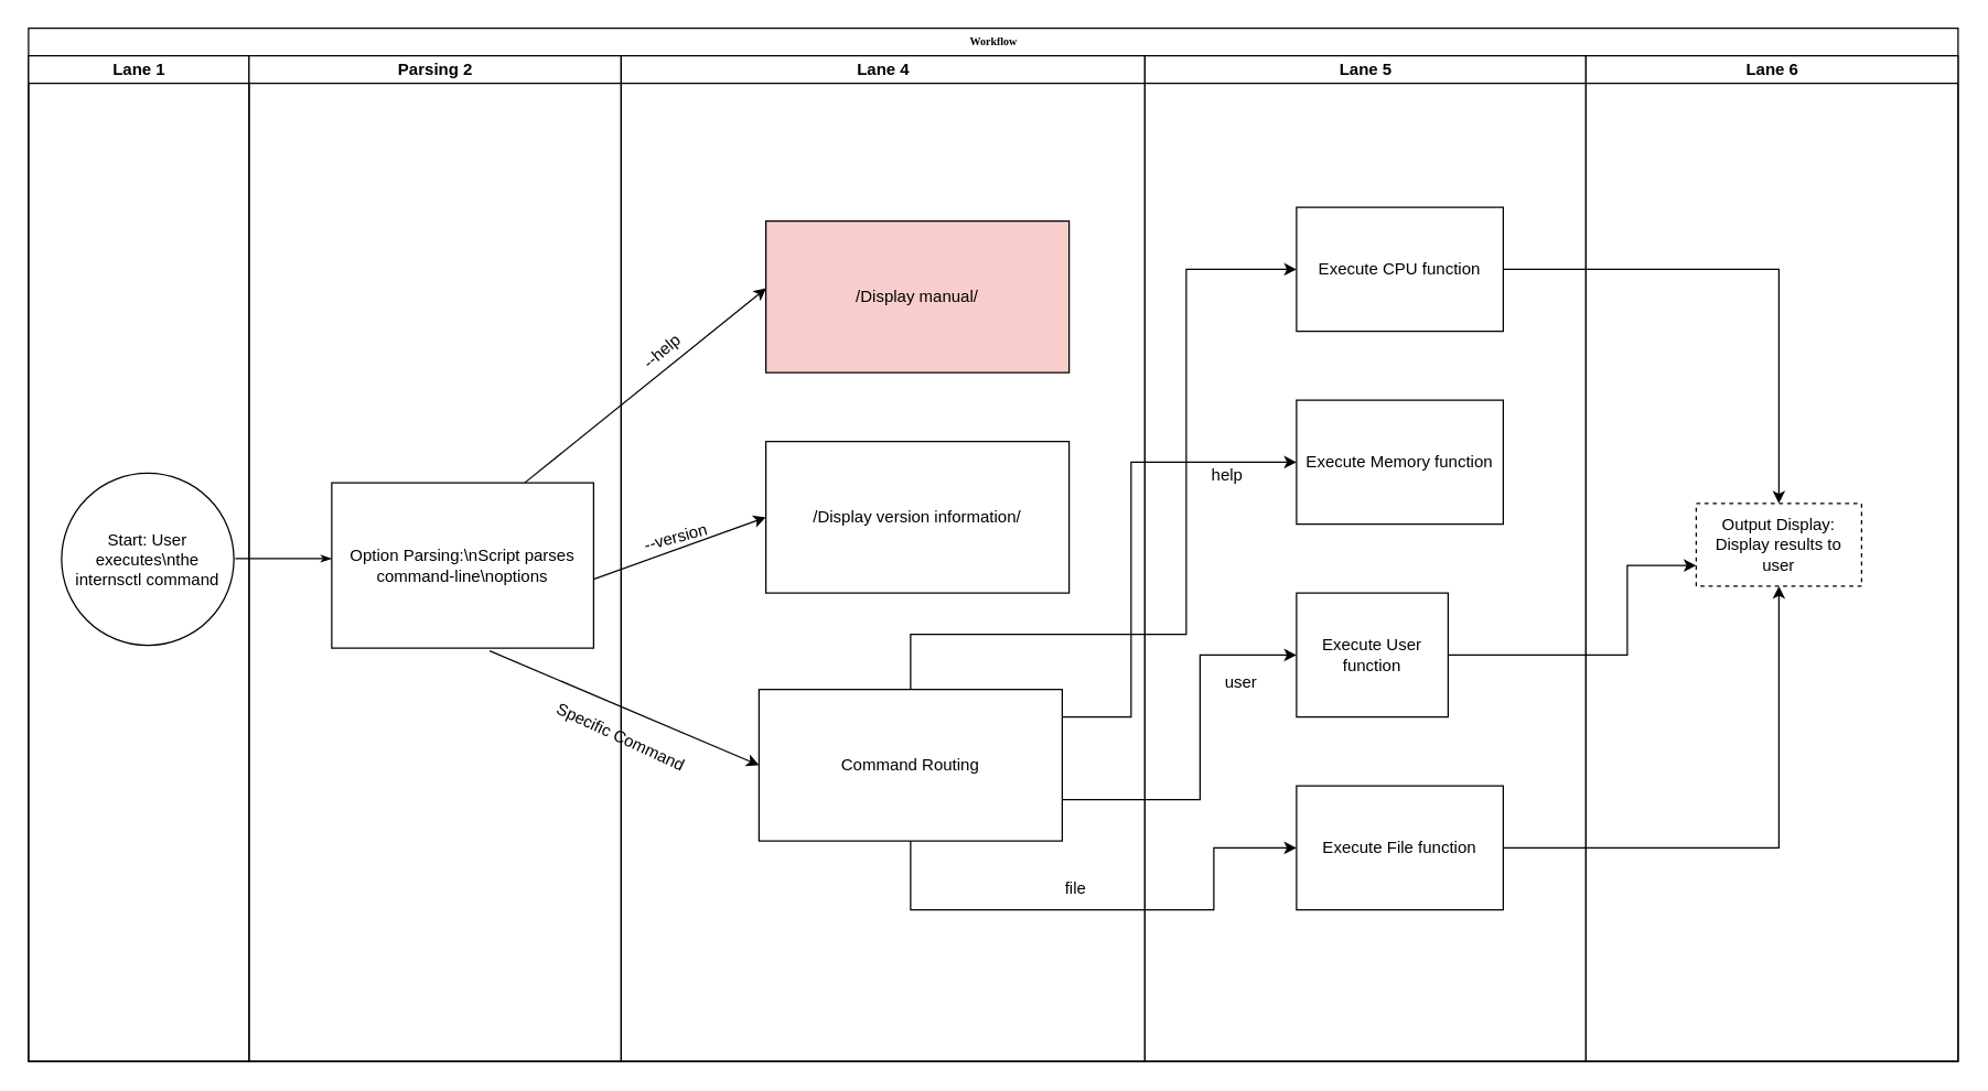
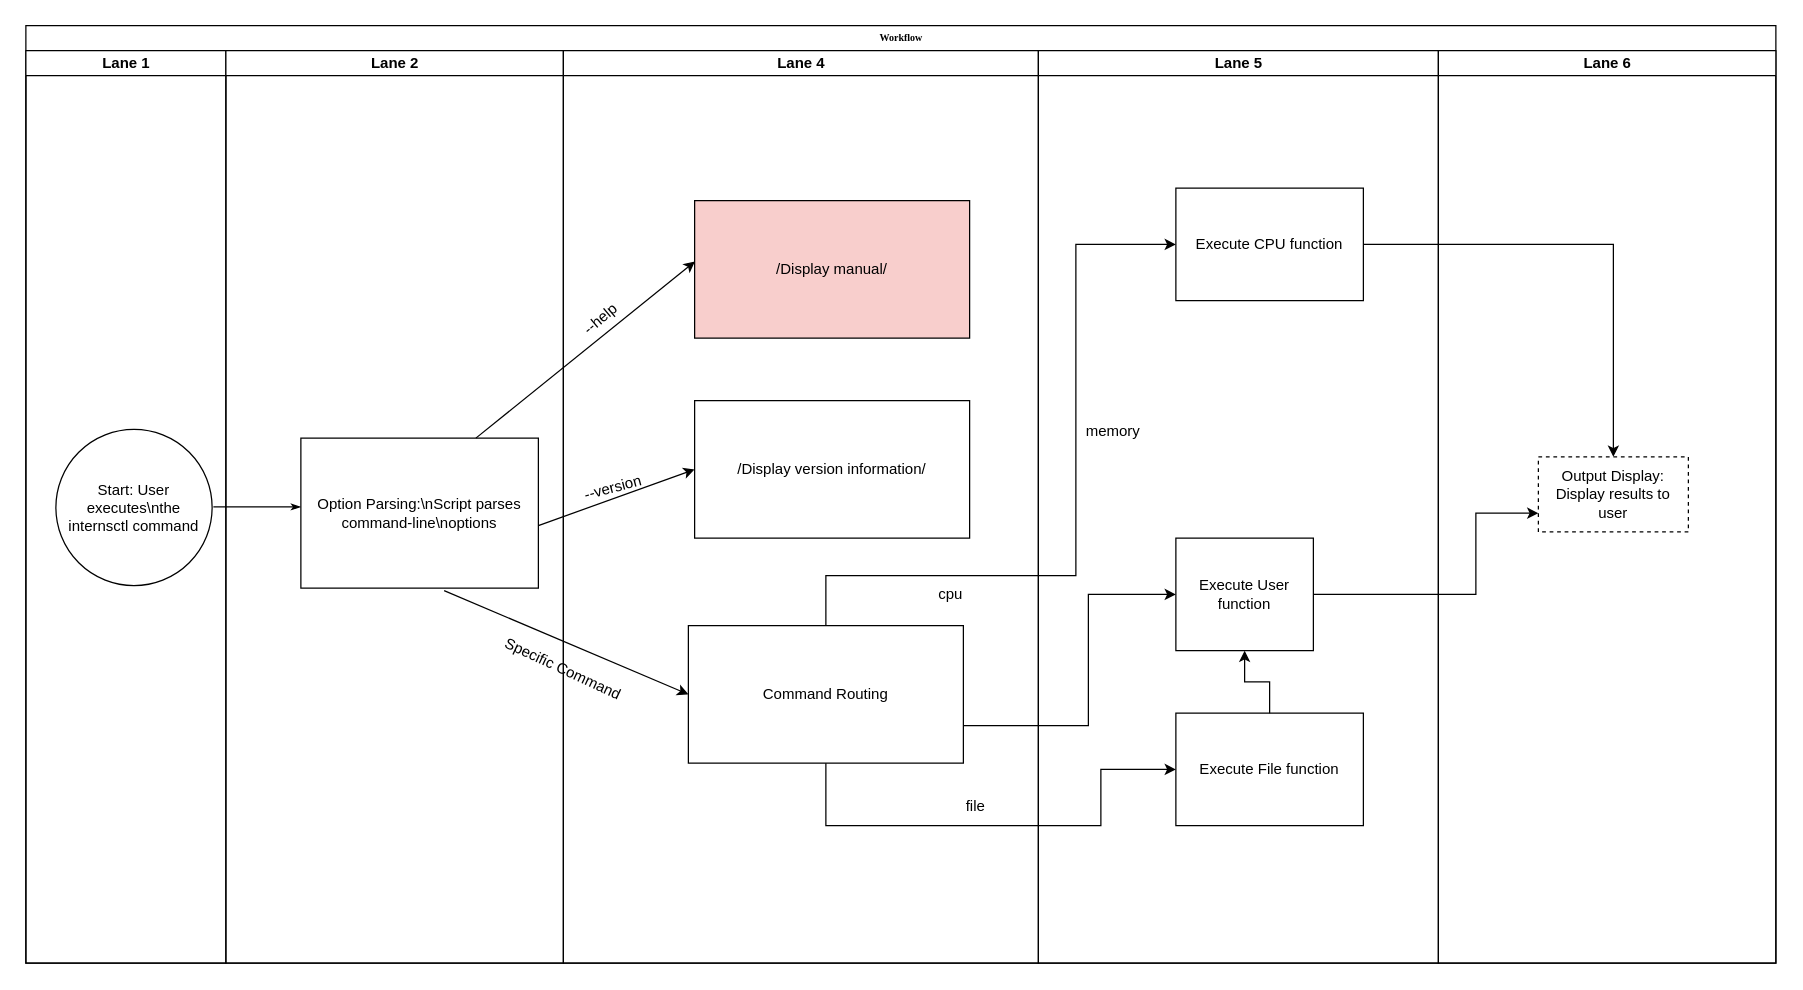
- <mxCell id="5" value="Parsing 2" style="swimlane;html=1;startSize=20;" parent="2" vertex="1"><mxGeometry x="160" y="20" width="270" height="730" as="geometry" /></mxCell>
+ <mxCell id="5" value="Lane 2" style="swimlane;html=1;startSize=20;" parent="2" vertex="1"><mxGeometry x="160" y="20" width="270" height="730" as="geometry" /></mxCell>
- <mxCell id="22" value="Execute Memory function" style="rounded=0;whiteSpace=wrap;html=1;" vertex="1" parent="20"><mxGeometry x="110" y="250" width="150" height="90" as="geometry" /></mxCell>
- <mxCell id="25" value="help" style="text;html=1;strokeColor=none;fillColor=none;align=center;verticalAlign=middle;whiteSpace=wrap;rounded=0;" vertex="1" parent="20"><mxGeometry x="30" y="290" width="60" height="30" as="geometry" /></mxCell>
+ <mxCell id="25" value="memory" style="text;html=1;strokeColor=none;fillColor=none;align=center;verticalAlign=middle;whiteSpace=wrap;rounded=0;" vertex="1" parent="20"><mxGeometry x="30" y="290" width="60" height="30" as="geometry" /></mxCell>
- <mxCell id="30" style="edgeStyle=orthogonalEdgeStyle;rounded=0;orthogonalLoop=1;jettySize=auto;html=1;entryX=0;entryY=0.5;entryDx=0;entryDy=0;" edge="1" parent="2" source="13" target="22"><mxGeometry relative="1" as="geometry"><Array as="points"><mxPoint x="800" y="500" /><mxPoint x="800" y="315" /></Array></mxGeometry></mxCell>
+ <mxCell id="18" value="cpu" style="text;html=1;strokeColor=none;fillColor=none;align=center;verticalAlign=middle;whiteSpace=wrap;rounded=0;" vertex="1" parent="10"><mxGeometry x="280" y="420" width="60" height="30" as="geometry" /></mxCell>
- <mxCell id="26" value="user" style="text;html=1;strokeColor=none;fillColor=none;align=center;verticalAlign=middle;whiteSpace=wrap;rounded=0;" vertex="1" parent="20"><mxGeometry x="40" y="440" width="60" height="30" as="geometry" /></mxCell>
- <mxCell id="35" style="edgeStyle=orthogonalEdgeStyle;rounded=0;orthogonalLoop=1;jettySize=auto;html=1;entryX=0.5;entryY=1;entryDx=0;entryDy=0;" edge="1" parent="2" source="24" target="28"><mxGeometry relative="1" as="geometry" /></mxCell>
+ <mxCell id="35" style="edgeStyle=orthogonalEdgeStyle;rounded=0;orthogonalLoop=1;jettySize=auto;html=1;" edge="1" parent="2" source="24" target="23"><mxGeometry relative="1" as="geometry" /></mxCell>
